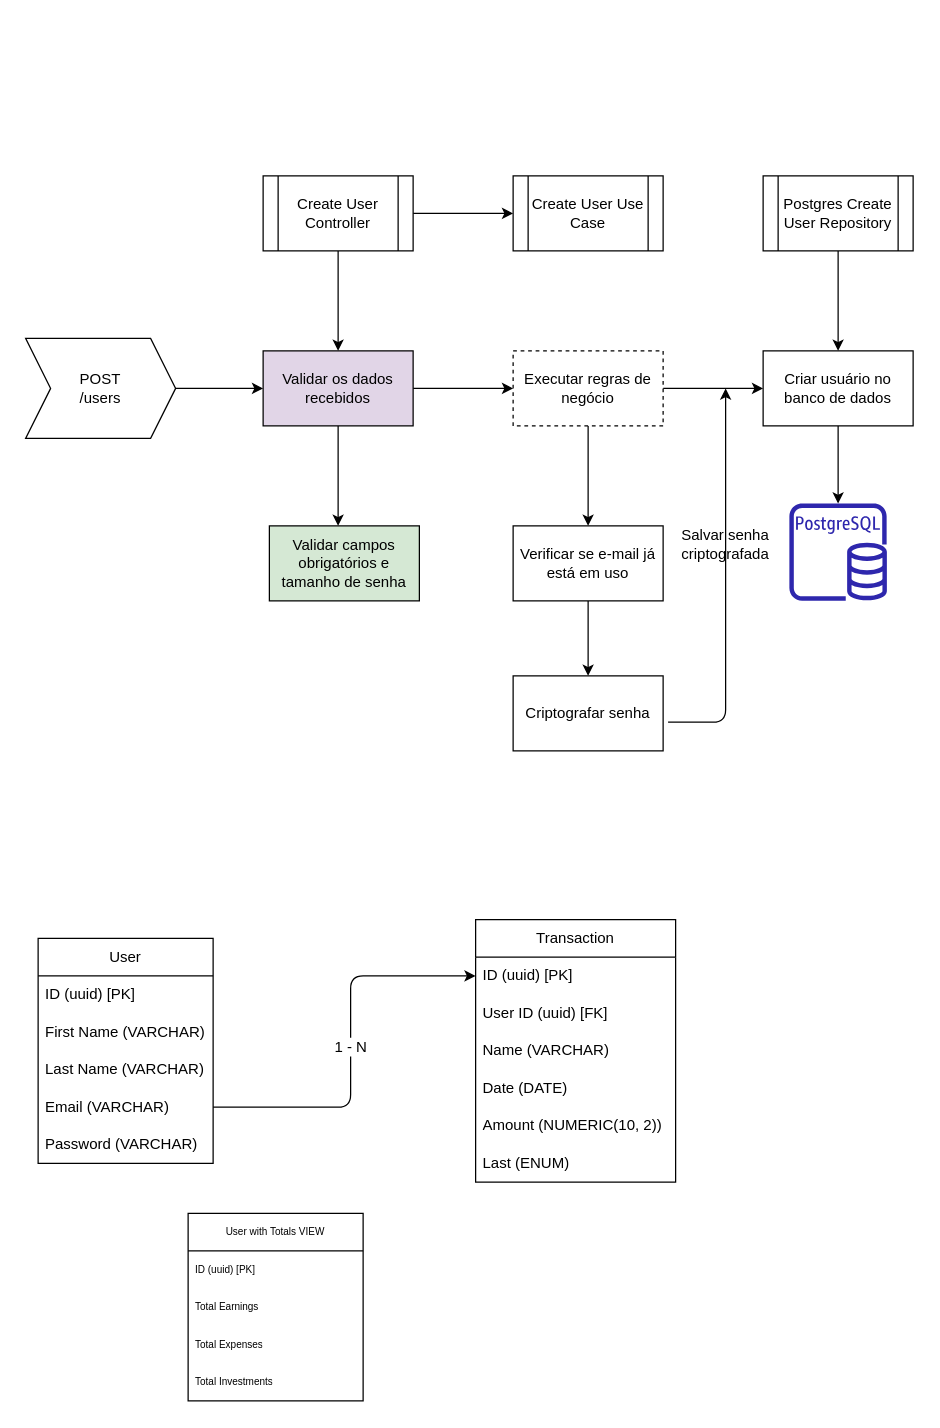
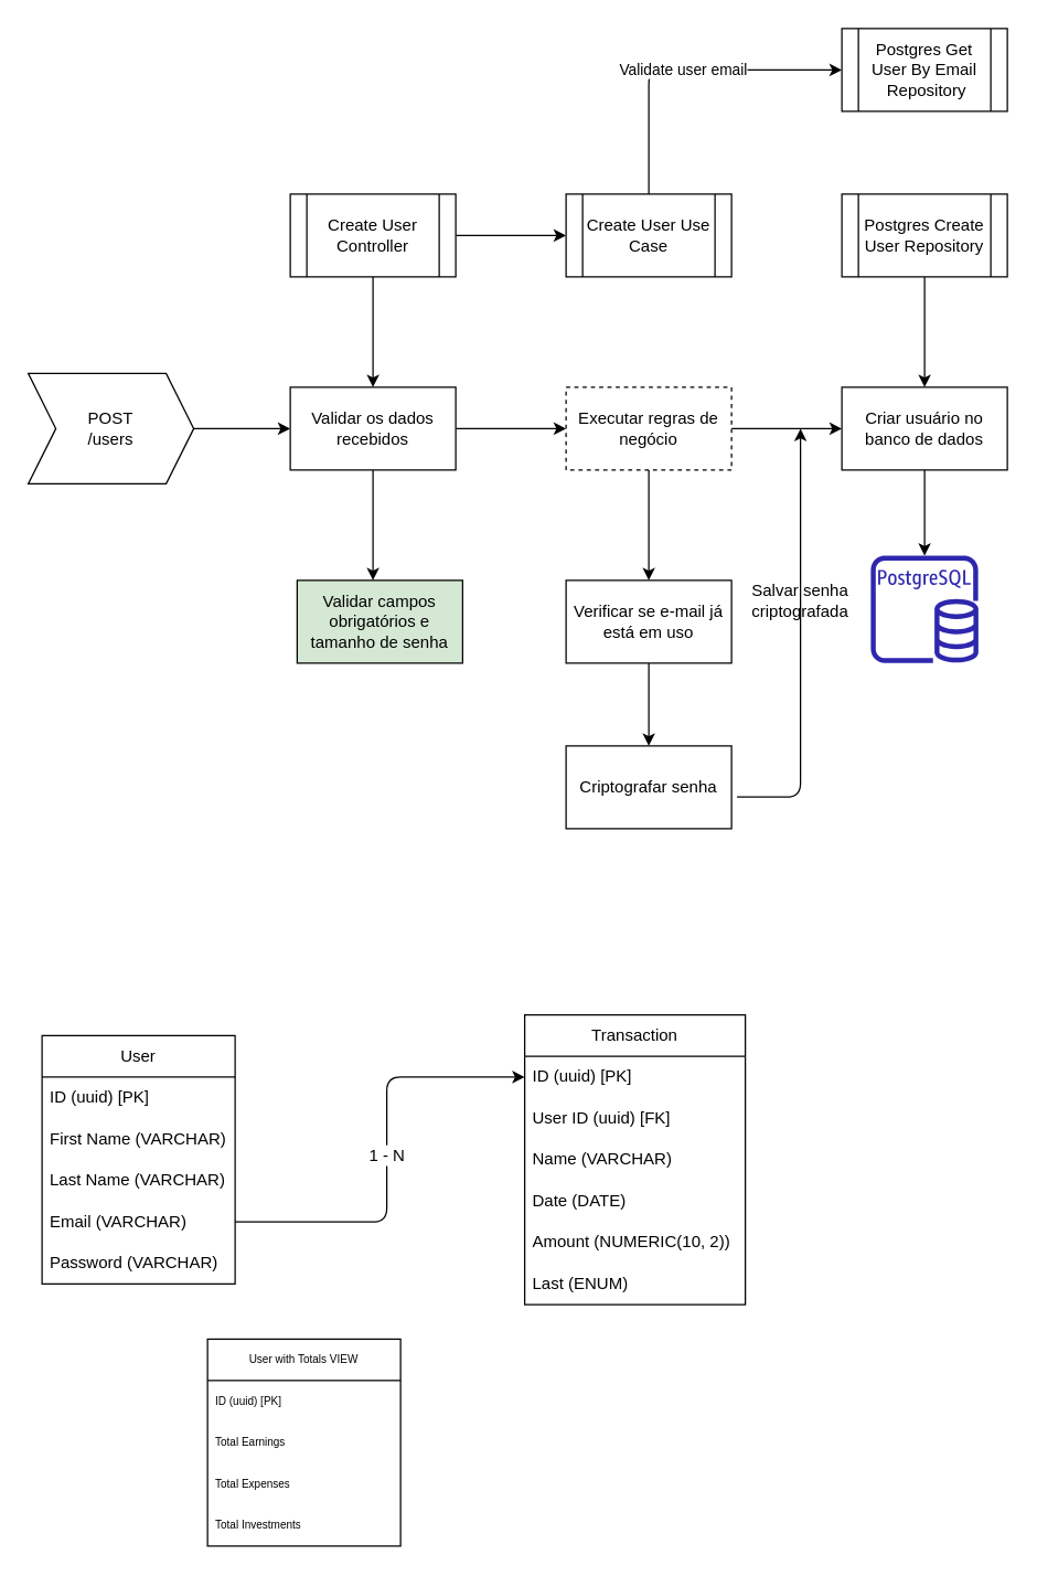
+ <mxCell id="38" value="Validate user email&lt;br&gt;" style="edgeStyle=none;html=1;entryX=0;entryY=0.5;entryDx=0;entryDy=0;" edge="1" parent="1" source="39" target="44"><mxGeometry relative="1" as="geometry"><Array as="points"><mxPoint x="470" y="50" /><mxPoint x="550" y="50" /></Array></mxGeometry></mxCell>
+ <mxCell id="44" value="Postgres Get User By Email&lt;br&gt;&amp;nbsp;Repository" style="shape=process;whiteSpace=wrap;html=1;backgroundOutline=1;" vertex="1" parent="1"><mxGeometry x="610" y="20" width="120" height="60" as="geometry" /></mxCell>
- <mxCell id="25" value="Validar os dados recebidos" style="whiteSpace=wrap;html=1;fillColor=#e1d5e7;" parent="1" vertex="1"><mxGeometry x="210" y="280" width="120" height="60" as="geometry" /></mxCell>
+ <mxCell id="25" value="Validar os dados recebidos" style="whiteSpace=wrap;html=1;" parent="1" vertex="1"><mxGeometry x="210" y="280" width="120" height="60" as="geometry" /></mxCell>
